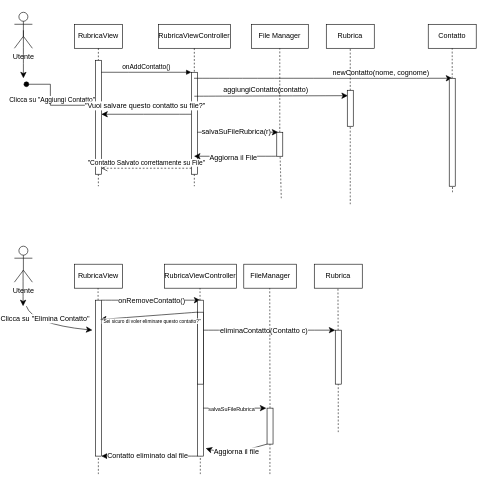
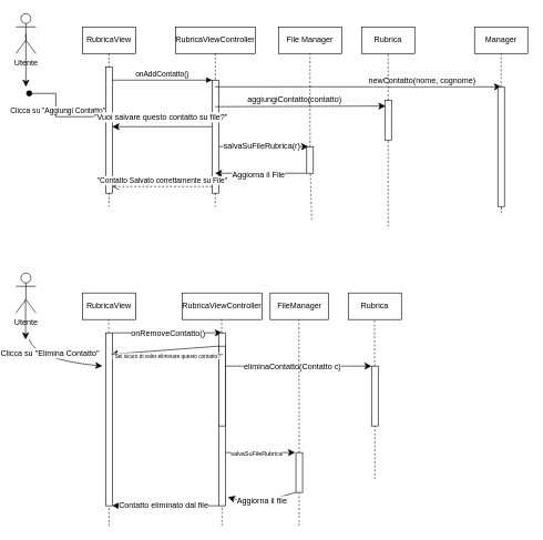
- <mxCell id="12" value="Contatto" style="rounded=0;whiteSpace=wrap;html=1;" vertex="1" parent="1"><mxGeometry x="710" y="40" width="80" height="40" as="geometry" /></mxCell>
+ <mxCell id="12" value="Manager" style="rounded=0;whiteSpace=wrap;html=1;" vertex="1" parent="1"><mxGeometry x="710" y="40" width="80" height="40" as="geometry" /></mxCell>
